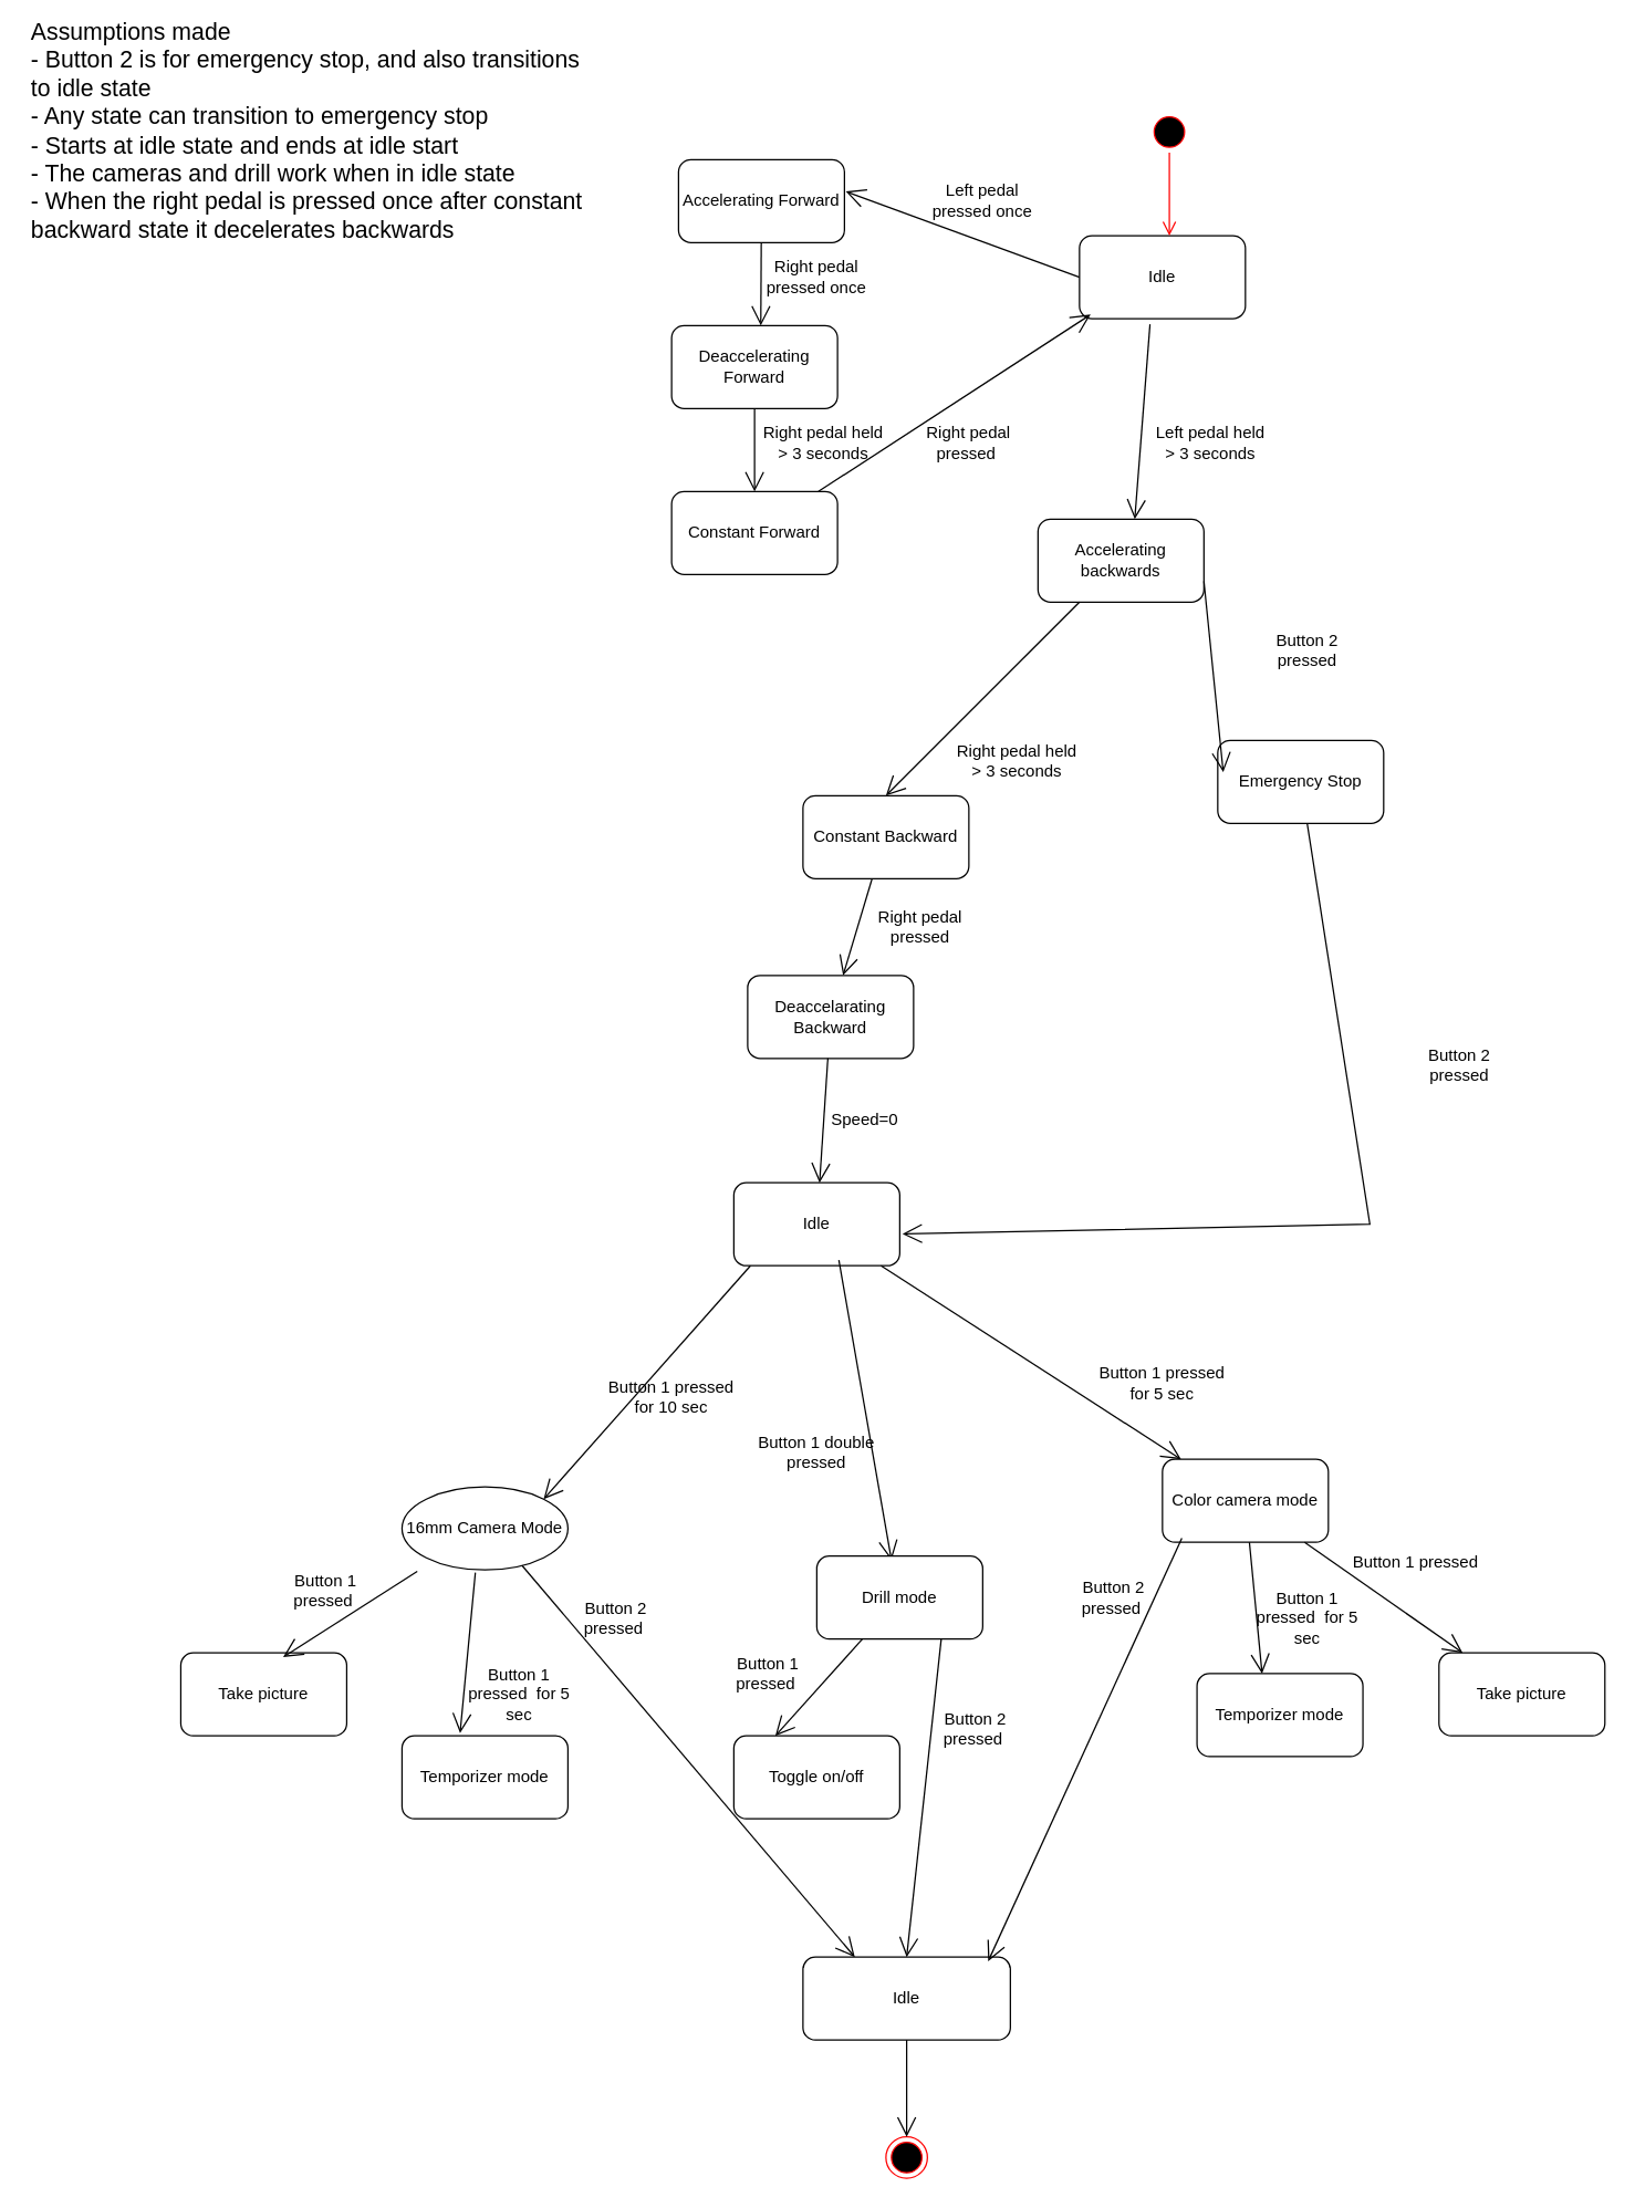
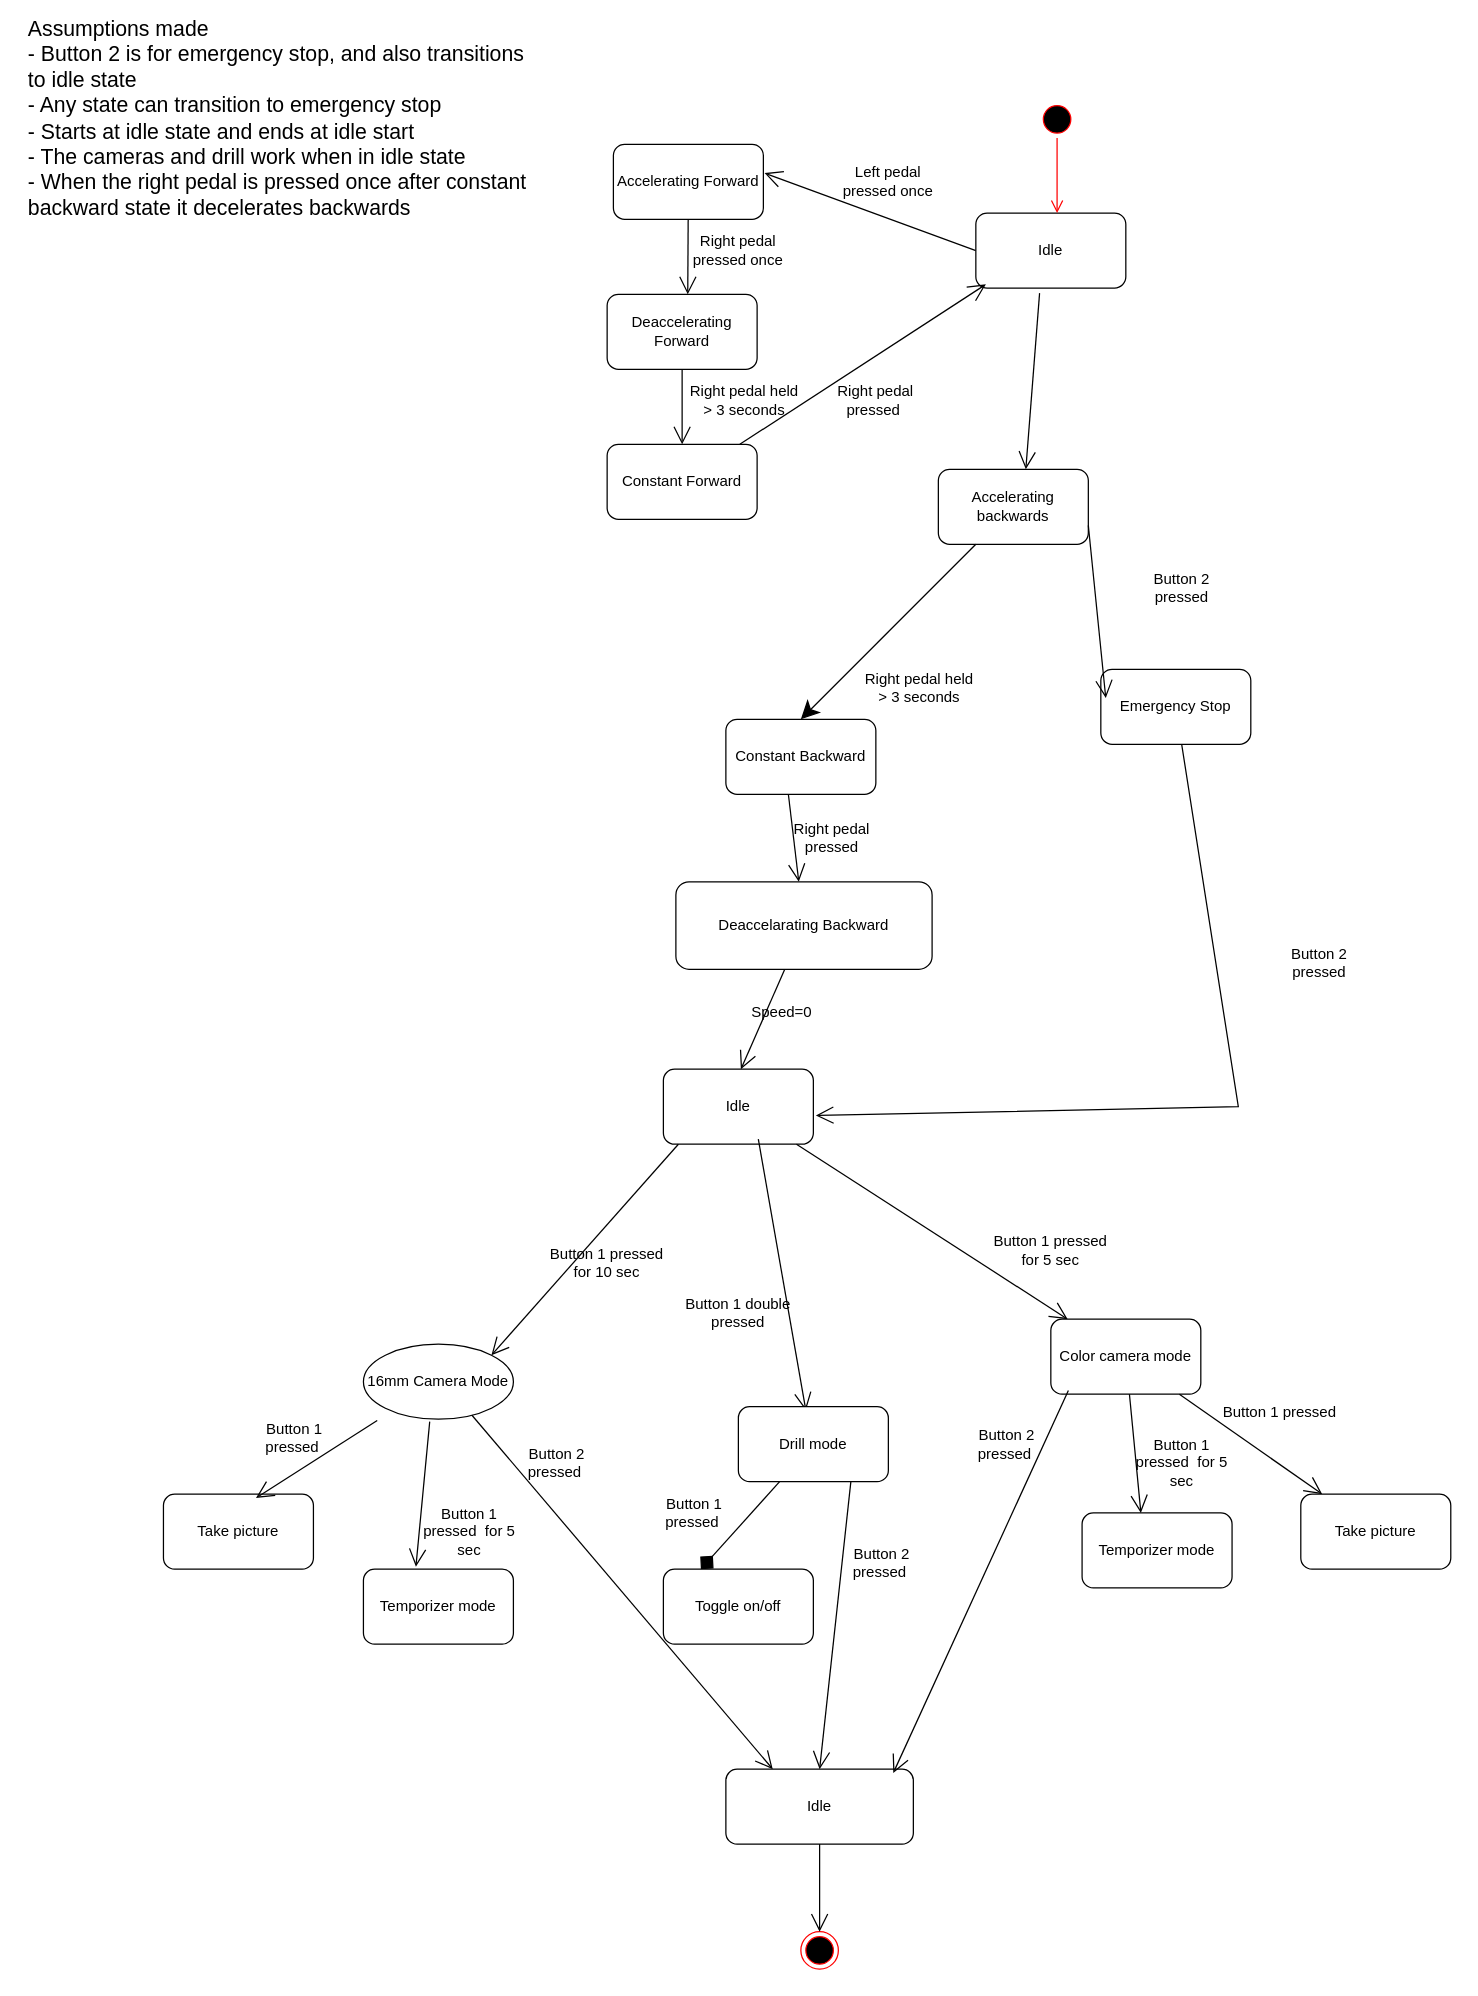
- <mxCell id="50" value="Left pedal held &amp;gt; 3 seconds" style="text;html=1;align=center;verticalAlign=middle;whiteSpace=wrap;rounded=0;" vertex="1" parent="1"><mxGeometry x="830" y="305" width="90" height="30" as="geometry" /></mxCell>
- <mxCell id="53" value="" style="endArrow=open;endFill=1;endSize=12;html=1;rounded=0;entryX=0.5;entryY=0;entryDx=0;entryDy=0;" edge="1" parent="1" source="51" target="54"><mxGeometry width="160" relative="1" as="geometry"><mxPoint x="544.5" y="655" as="sourcePoint" /><mxPoint x="544.5" y="715" as="targetPoint" /></mxGeometry></mxCell>
+ <mxCell id="53" value="" style="endArrow=classic;endFill=1;endSize=12;html=1;rounded=0;entryX=0.5;entryY=0;entryDx=0;entryDy=0;" edge="1" parent="1" source="51" target="54"><mxGeometry width="160" relative="1" as="geometry"><mxPoint x="544.5" y="655" as="sourcePoint" /><mxPoint x="544.5" y="715" as="targetPoint" /></mxGeometry></mxCell>
- <mxCell id="57" value="Deaccelarating Backward" style="rounded=1;whiteSpace=wrap;html=1;" vertex="1" parent="1"><mxGeometry x="540" y="705" width="120" height="60" as="geometry" /></mxCell>
+ <mxCell id="57" value="Deaccelarating Backward" style="rounded=1;whiteSpace=wrap;html=1;" vertex="1" parent="1"><mxGeometry x="540" y="705" width="205" height="70" as="geometry" /></mxCell>
- <mxCell id="32" value="" style="endArrow=open;endFill=1;endSize=12;html=1;rounded=0;entryX=0.25;entryY=0;entryDx=0;entryDy=0;" parent="1" source="15" target="33" edge="1"><mxGeometry width="160" relative="1" as="geometry"><mxPoint x="670" y="1183.5" as="sourcePoint" /><mxPoint x="736" y="1256.5" as="targetPoint" /></mxGeometry></mxCell>
+ <mxCell id="32" value="" style="endArrow=diamond;endFill=1;endSize=12;html=1;rounded=0;entryX=0.25;entryY=0;entryDx=0;entryDy=0;" parent="1" source="15" target="33" edge="1"><mxGeometry width="160" relative="1" as="geometry"><mxPoint x="670" y="1183.5" as="sourcePoint" /><mxPoint x="736" y="1256.5" as="targetPoint" /></mxGeometry></mxCell>
